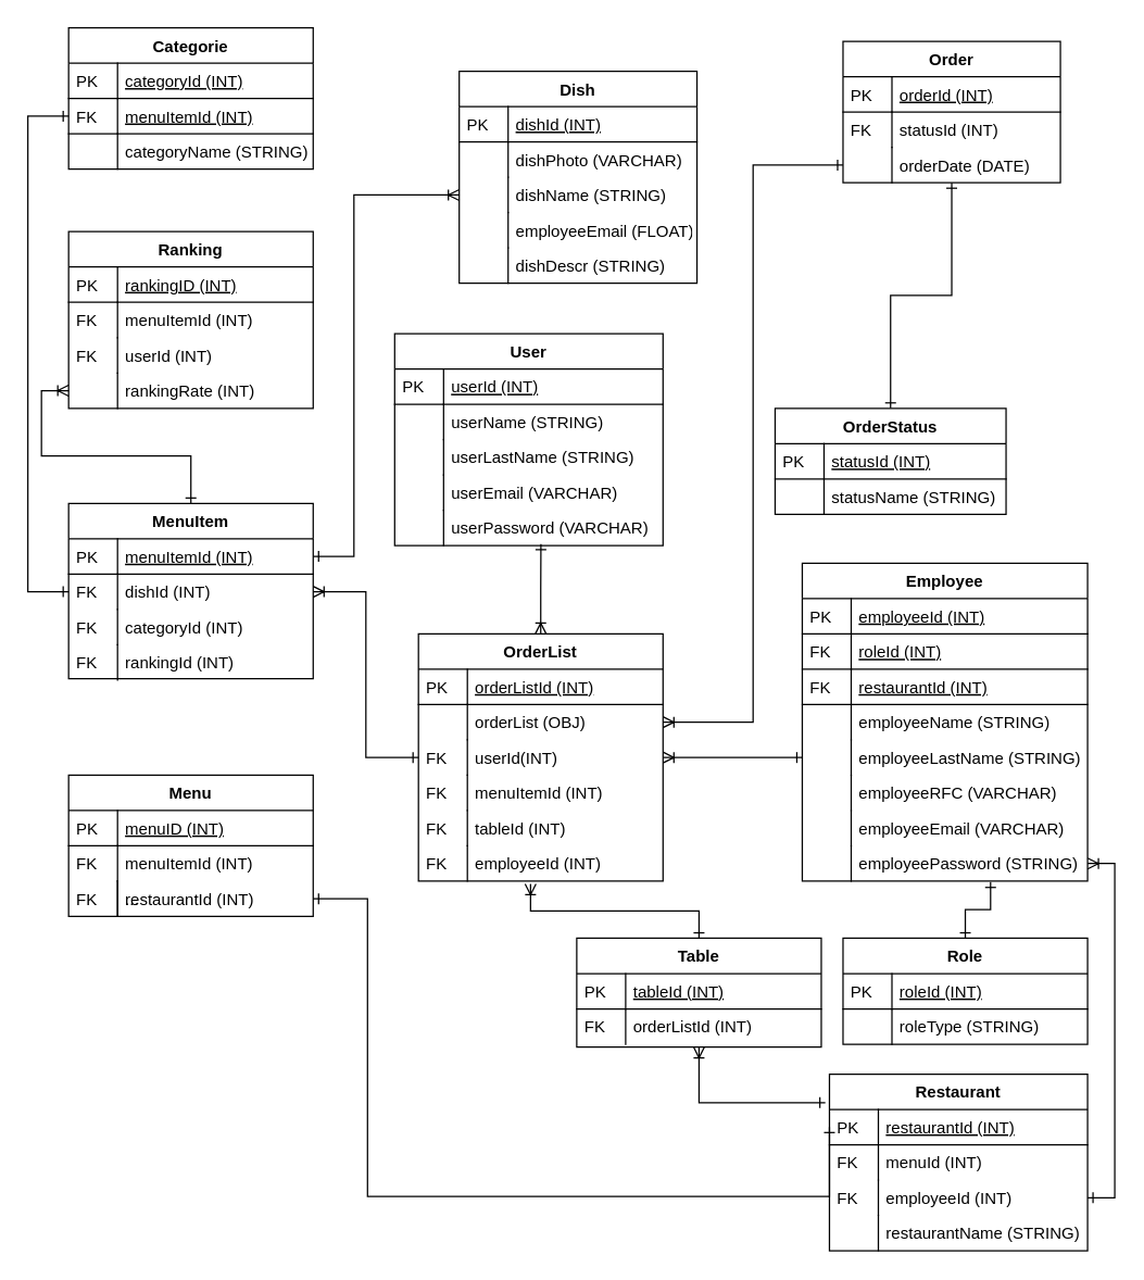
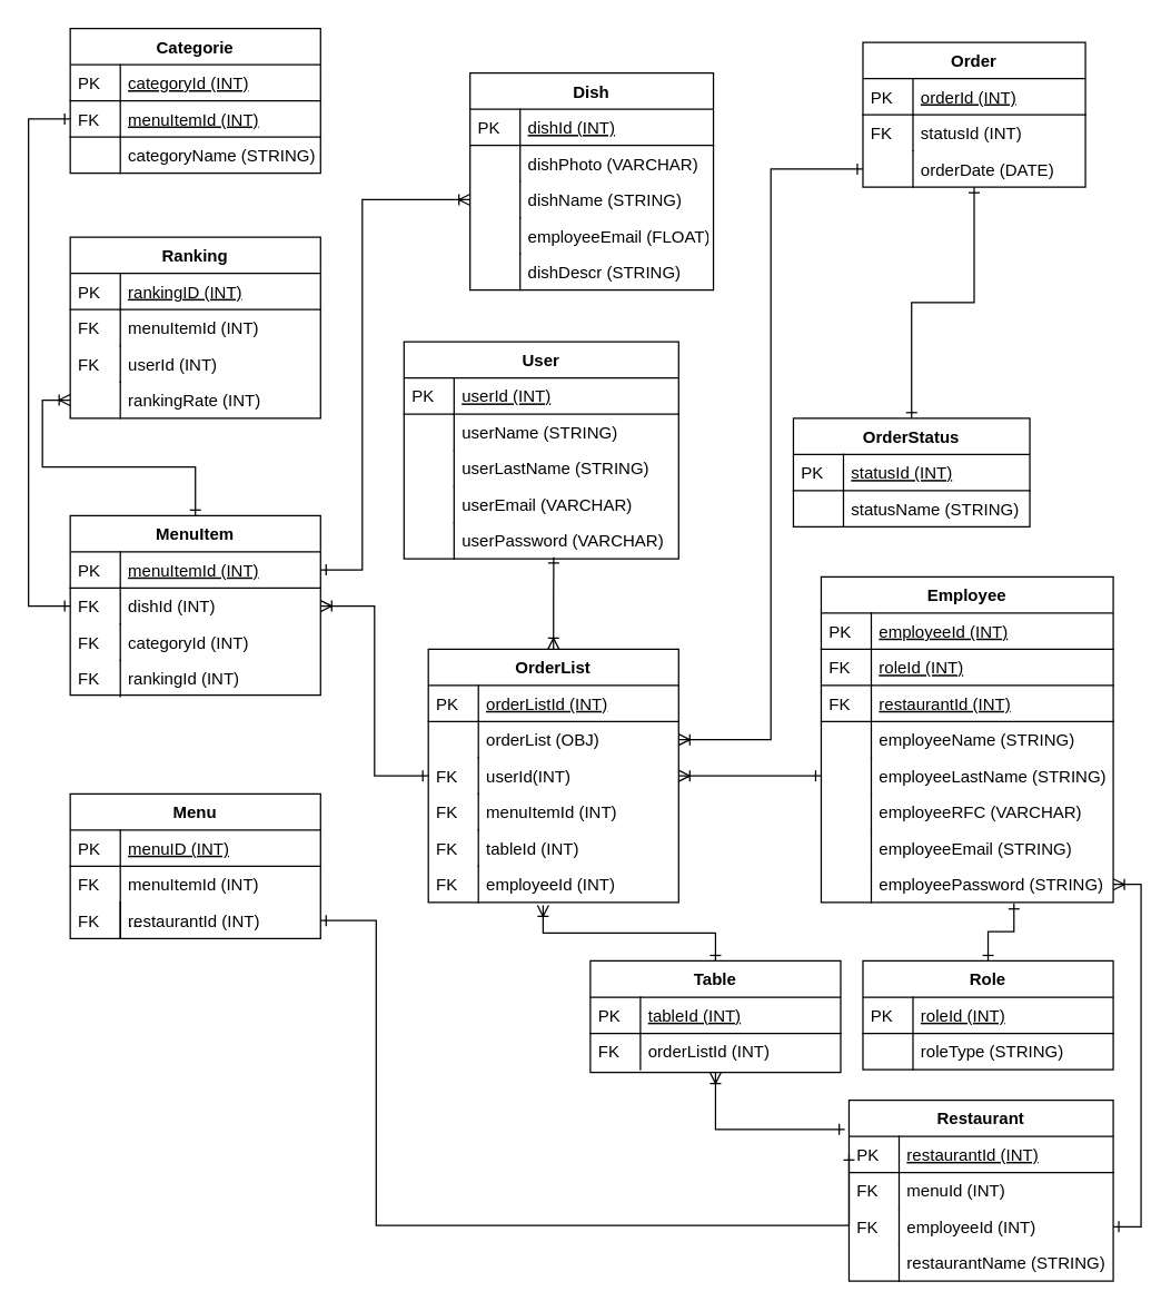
- <mxCell id="55" value="employeeEmail (VARCHAR)" style="shape=partialRectangle;top=0;left=0;right=0;bottom=0;align=left;verticalAlign=top;fillColor=none;spacingLeft=40;spacingRight=4;overflow=hidden;rotatable=0;points=[[0,0.5],[1,0.5]];portConstraint=eastwest;dropTarget=0;rounded=0;shadow=0;strokeWidth=1;" parent="42" vertex="1"><mxGeometry y="182" width="210" height="26" as="geometry" /></mxCell>
+ <mxCell id="55" value="employeeEmail (STRING)" style="shape=partialRectangle;top=0;left=0;right=0;bottom=0;align=left;verticalAlign=top;fillColor=none;spacingLeft=40;spacingRight=4;overflow=hidden;rotatable=0;points=[[0,0.5],[1,0.5]];portConstraint=eastwest;dropTarget=0;rounded=0;shadow=0;strokeWidth=1;" parent="42" vertex="1"><mxGeometry y="182" width="210" height="26" as="geometry" /></mxCell>
